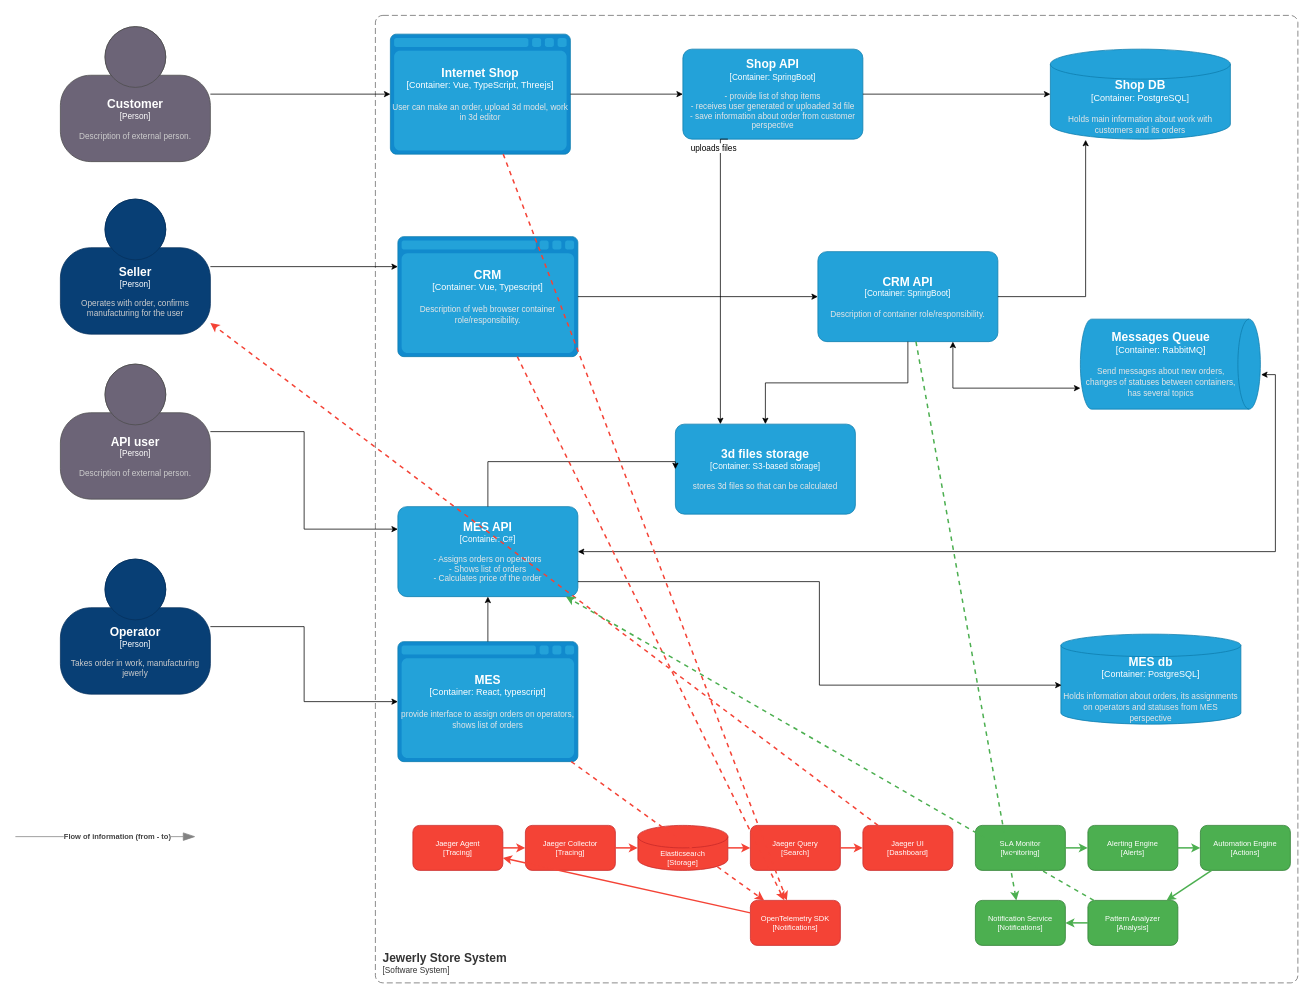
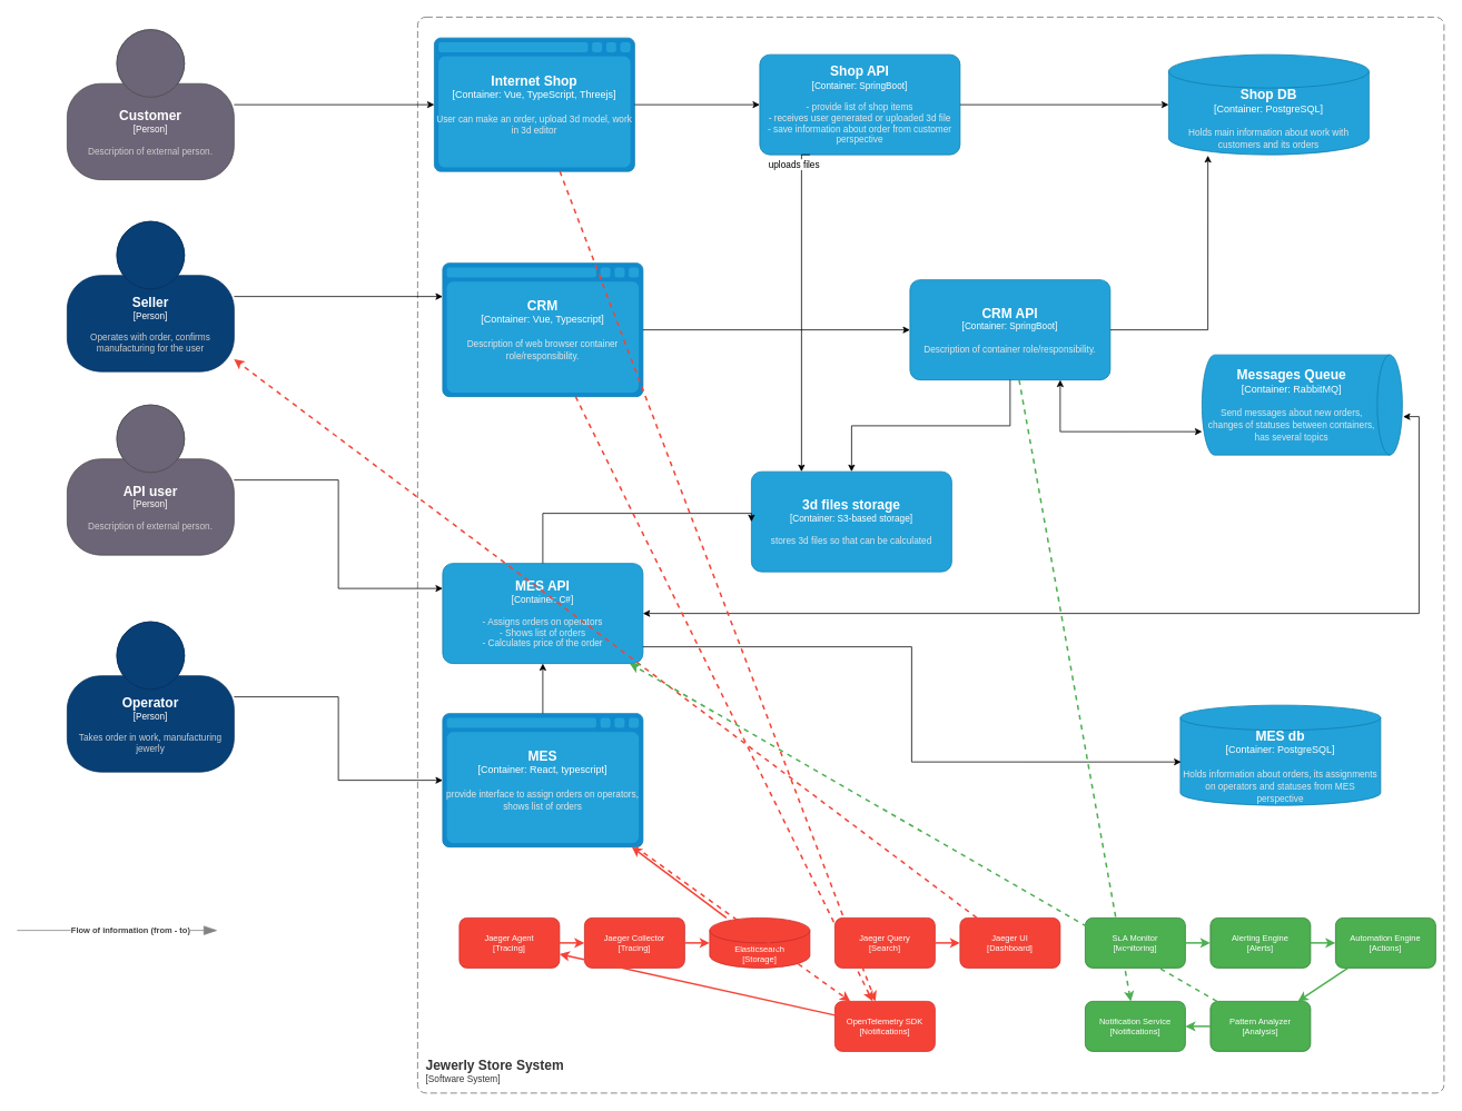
- <mxCell id="51" value="" style="endArrow=classic;html=1;rounded=0;strokeWidth=2;strokeColor=#f44336;" edge="1" parent="1" source="36" target="37"><mxGeometry width="50" height="50" relative="1" as="geometry"><mxPoint x="970" y="1130" as="sourcePoint" /><mxPoint x="1060" y="1130" as="targetPoint" /></mxGeometry></mxCell>
+ <mxCell id="51" value="" style="endArrow=classic;html=1;rounded=0;strokeWidth=2;strokeColor=#f44336;" edge="1" parent="1" source="36" target="5"><mxGeometry width="50" height="50" relative="1" as="geometry"><mxPoint x="970" y="1130" as="sourcePoint" /><mxPoint x="1060" y="1130" as="targetPoint" /></mxGeometry></mxCell>
